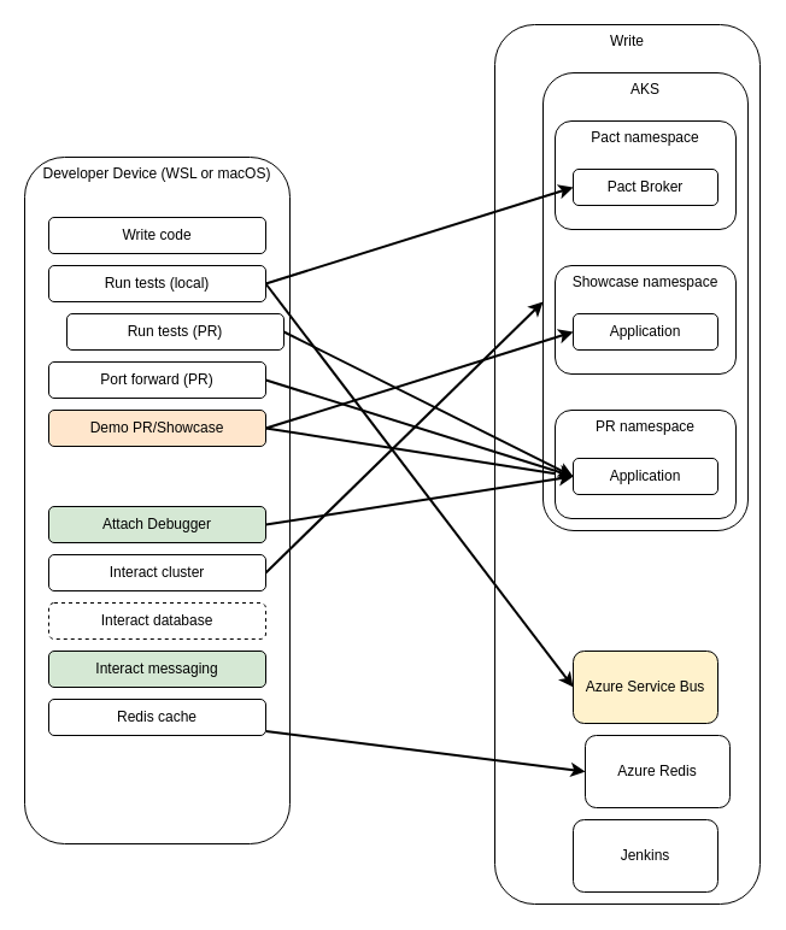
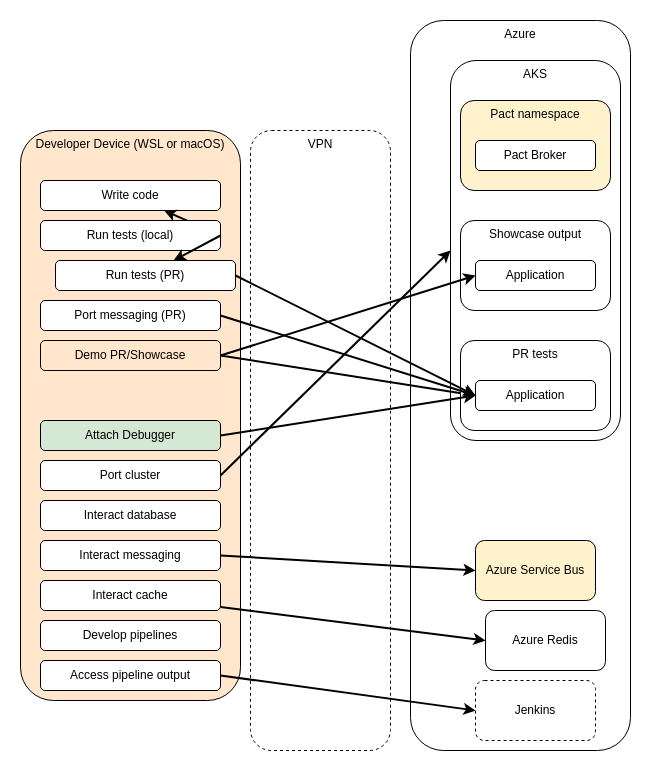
- <mxCell id="3" value="Write" style="rounded=1;whiteSpace=wrap;html=1;verticalAlign=top;" vertex="1" parent="1"><mxGeometry x="410" y="20" width="220" height="730" as="geometry" /></mxCell>
+ <mxCell id="3" value="Azure" style="rounded=1;whiteSpace=wrap;html=1;verticalAlign=top;" vertex="1" parent="1"><mxGeometry x="410" y="20" width="220" height="730" as="geometry" /></mxCell>
- <mxCell id="17" value="Pact namespace" style="rounded=1;whiteSpace=wrap;html=1;verticalAlign=top;" vertex="1" parent="1"><mxGeometry x="460" y="100" width="150" height="90" as="geometry" /></mxCell>
+ <mxCell id="17" value="Pact namespace" style="rounded=1;whiteSpace=wrap;html=1;verticalAlign=top;fillColor=#fff2cc;" vertex="1" parent="1"><mxGeometry x="460" y="100" width="150" height="90" as="geometry" /></mxCell>
- <mxCell id="33" style="rounded=0;orthogonalLoop=1;jettySize=auto;html=1;entryX=0;entryY=0.5;entryDx=0;entryDy=0;strokeWidth=2;exitX=1;exitY=0.5;exitDx=0;exitDy=0;" edge="1" parent="1" source="8" target="18"><mxGeometry relative="1" as="geometry" /></mxCell>
+ <mxCell id="33" style="rounded=0;orthogonalLoop=1;jettySize=auto;html=1;strokeWidth=2;exitX=1;exitY=0.5;exitDx=0;exitDy=0;" edge="1" parent="1" source="8" target="12"><mxGeometry relative="1" as="geometry" /></mxCell>
- <mxCell id="13" value="Showcase namespace" style="rounded=1;whiteSpace=wrap;html=1;verticalAlign=top;" vertex="1" parent="1"><mxGeometry x="460" y="220" width="150" height="90" as="geometry" /></mxCell>
+ <mxCell id="13" value="Showcase output" style="rounded=1;whiteSpace=wrap;html=1;verticalAlign=top;" vertex="1" parent="1"><mxGeometry x="460" y="220" width="150" height="90" as="geometry" /></mxCell>
- <mxCell id="9" value="Port forward (PR)" style="rounded=1;whiteSpace=wrap;html=1;" vertex="1" parent="1"><mxGeometry x="40" y="300" width="180" height="30" as="geometry" /></mxCell>
+ <mxCell id="9" value="Port messaging (PR)" style="rounded=1;whiteSpace=wrap;html=1;" vertex="1" parent="1"><mxGeometry x="40" y="300" width="180" height="30" as="geometry" /></mxCell>
- <mxCell id="15" value="PR namespace" style="rounded=1;whiteSpace=wrap;html=1;verticalAlign=top;" vertex="1" parent="1"><mxGeometry x="460" y="340" width="150" height="90" as="geometry" /></mxCell>
+ <mxCell id="15" value="PR tests" style="rounded=1;whiteSpace=wrap;html=1;verticalAlign=top;" vertex="1" parent="1"><mxGeometry x="460" y="340" width="150" height="90" as="geometry" /></mxCell>
- <mxCell id="7" style="rounded=0;orthogonalLoop=1;jettySize=auto;html=1;entryX=0;entryY=0.5;entryDx=0;entryDy=0;strokeWidth=2;exitX=1;exitY=0.5;exitDx=0;exitDy=0;" edge="1" parent="1" source="8" target="20"><mxGeometry relative="1" as="geometry" /></mxCell>
+ <mxCell id="7" style="rounded=0;orthogonalLoop=1;jettySize=auto;html=1;strokeWidth=2;exitX=1;exitY=0.5;exitDx=0;exitDy=0;" edge="1" parent="1" source="8" target="6"><mxGeometry relative="1" as="geometry" /></mxCell>
- <mxCell id="5" value="Developer Device (WSL or macOS)" style="rounded=1;whiteSpace=wrap;html=1;verticalAlign=top;" vertex="1" parent="1"><mxGeometry x="20" y="130" width="220" height="570" as="geometry" /></mxCell>
+ <mxCell id="5" value="Developer Device (WSL or macOS)" style="rounded=1;whiteSpace=wrap;html=1;verticalAlign=top;fillColor=#ffe6cc;" vertex="1" parent="1"><mxGeometry x="20" y="130" width="220" height="570" as="geometry" /></mxCell>
+ <mxCell id="2" value="VPN" style="rounded=1;whiteSpace=wrap;html=1;dashed=1;verticalAlign=top;" vertex="1" parent="1"><mxGeometry x="250" y="130" width="140" height="620" as="geometry" /></mxCell>
- <mxCell id="24" value="Interact cluster" style="rounded=1;whiteSpace=wrap;html=1;" vertex="1" parent="1"><mxGeometry x="40" y="460" width="180" height="30" as="geometry" /></mxCell>
+ <mxCell id="24" value="Port cluster" style="rounded=1;whiteSpace=wrap;html=1;" vertex="1" parent="1"><mxGeometry x="40" y="460" width="180" height="30" as="geometry" /></mxCell>
- <mxCell id="25" value="Interact database" style="rounded=1;whiteSpace=wrap;html=1;dashed=1;" vertex="1" parent="1"><mxGeometry x="40" y="500" width="180" height="30" as="geometry" /></mxCell>
+ <mxCell id="25" value="Interact database" style="rounded=1;whiteSpace=wrap;html=1;" vertex="1" parent="1"><mxGeometry x="40" y="500" width="180" height="30" as="geometry" /></mxCell>
- <mxCell id="27" value="Interact messaging" style="rounded=1;whiteSpace=wrap;html=1;fillColor=#d5e8d4;" vertex="1" parent="1"><mxGeometry x="40" y="540" width="180" height="30" as="geometry" /></mxCell>
+ <mxCell id="27" value="Interact messaging" style="rounded=1;whiteSpace=wrap;html=1;" vertex="1" parent="1"><mxGeometry x="40" y="540" width="180" height="30" as="geometry" /></mxCell>
+ <mxCell id="26" style="edgeStyle=none;rounded=0;orthogonalLoop=1;jettySize=auto;html=1;entryX=0;entryY=0.5;entryDx=0;entryDy=0;strokeWidth=2;exitX=1;exitY=0.5;exitDx=0;exitDy=0;" edge="1" parent="1" source="27" target="20"><mxGeometry relative="1" as="geometry" /></mxCell>
- <mxCell id="29" value="Redis cache" style="rounded=1;whiteSpace=wrap;html=1;" vertex="1" parent="1"><mxGeometry x="40" y="580" width="180" height="30" as="geometry" /></mxCell>
+ <mxCell id="29" value="Interact cache" style="rounded=1;whiteSpace=wrap;html=1;" vertex="1" parent="1"><mxGeometry x="40" y="580" width="180" height="30" as="geometry" /></mxCell>
+ <mxCell id="30" value="Develop pipelines" style="rounded=1;whiteSpace=wrap;html=1;" vertex="1" parent="1"><mxGeometry x="40" y="620" width="180" height="30" as="geometry" /></mxCell>
+ <mxCell id="32" value="Access pipeline output" style="rounded=1;whiteSpace=wrap;html=1;" vertex="1" parent="1"><mxGeometry x="40" y="660" width="180" height="30" as="geometry" /></mxCell>
+ <mxCell id="31" style="edgeStyle=none;rounded=0;orthogonalLoop=1;jettySize=auto;html=1;entryX=0;entryY=0.5;entryDx=0;entryDy=0;strokeWidth=2;exitX=1;exitY=0.5;exitDx=0;exitDy=0;" edge="1" parent="1" source="32" target="37"><mxGeometry relative="1" as="geometry" /></mxCell>
- <mxCell id="37" value="Jenkins" style="rounded=1;whiteSpace=wrap;html=1;" vertex="1" parent="1"><mxGeometry x="475" y="680" width="120" height="60" as="geometry" /></mxCell>
+ <mxCell id="37" value="Jenkins" style="rounded=1;whiteSpace=wrap;html=1;dashed=1;" vertex="1" parent="1"><mxGeometry x="475" y="680" width="120" height="60" as="geometry" /></mxCell>
